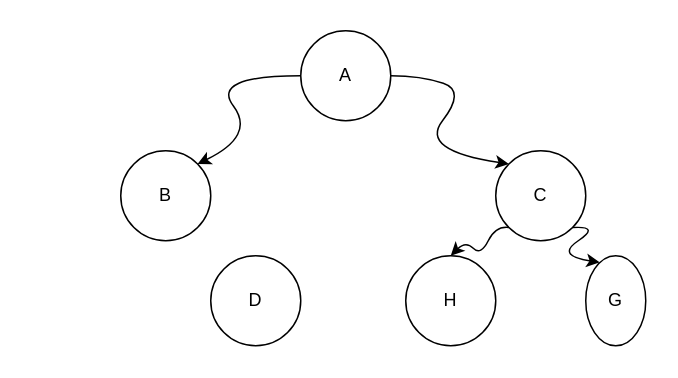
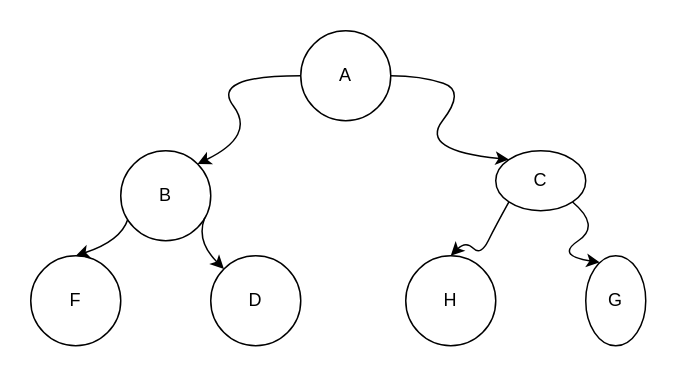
- <mxCell id="3" value="C" style="ellipse;whiteSpace=wrap;html=1;aspect=fixed;" vertex="1" parent="1"><mxGeometry x="330" y="100" width="60" height="60" as="geometry" /></mxCell>
+ <mxCell id="3" value="C" style="ellipse;whiteSpace=wrap;html=1;aspect=fixed;" vertex="1" parent="1"><mxGeometry x="330" y="100" width="60" height="40" as="geometry" /></mxCell>
+ <mxCell id="11" value="" style="curved=1;endArrow=classic;html=1;rounded=0;exitX=0.078;exitY=0.763;exitDx=0;exitDy=0;exitPerimeter=0;entryX=0.5;entryY=0;entryDx=0;entryDy=0;" edge="1" parent="1" source="6" target="7"><mxGeometry width="50" height="50" relative="1" as="geometry"><mxPoint x="90" y="270" as="sourcePoint" /><mxPoint y="220" as="targetPoint" x="140" /><Array as="points"><mxPoint x="80" y="160" /></Array></mxGeometry></mxCell>
+ <mxCell id="12" value="" style="curved=1;endArrow=classic;html=1;rounded=0;exitX=0.933;exitY=0.744;exitDx=0;exitDy=0;exitPerimeter=0;" edge="1" parent="1" source="6" target="8"><mxGeometry width="50" height="50" relative="1" as="geometry"><mxPoint x="135" y="146" as="sourcePoint" /><mxPoint x="100" y="170" as="targetPoint" /><Array as="points"><mxPoint x="130" y="160" /></Array></mxGeometry></mxCell>
+ <mxCell id="7" value="F" style="ellipse;whiteSpace=wrap;html=1;aspect=fixed;" vertex="1" parent="1"><mxGeometry x="20" y="170" width="60" height="60" as="geometry" /></mxCell>
